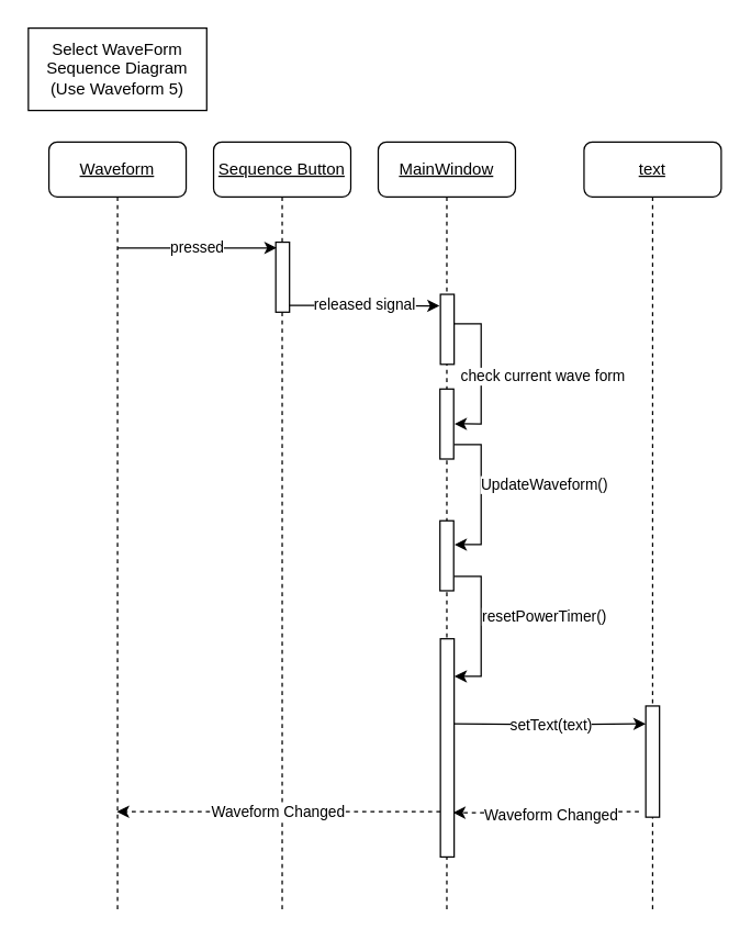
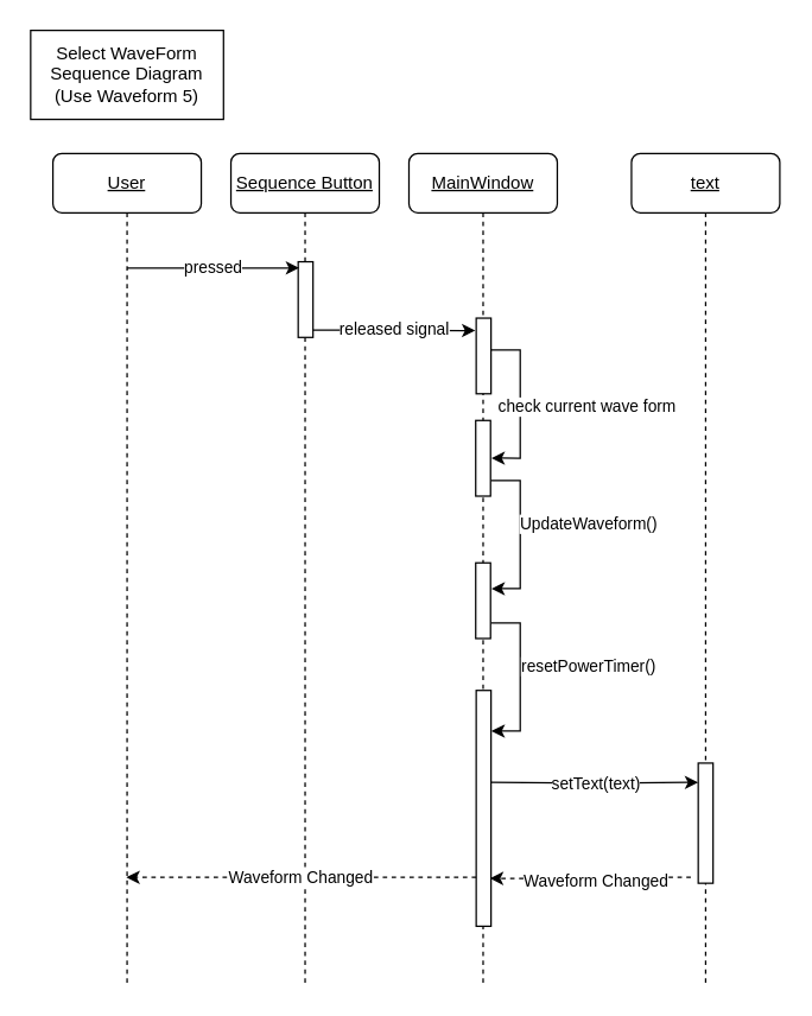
- <mxCell id="4" value="&lt;font face=&quot;Helvetica&quot;&gt;&lt;u&gt;Waveform&lt;/u&gt;&lt;/font&gt;" style="shape=umlLifeline;perimeter=lifelinePerimeter;whiteSpace=wrap;html=1;container=1;collapsible=0;recursiveResize=0;outlineConnect=0;rounded=1;shadow=0;comic=0;labelBackgroundColor=none;strokeWidth=1;fontFamily=Verdana;fontSize=12;align=center;" parent="1" vertex="1"><mxGeometry x="35" y="103" width="100" height="560" as="geometry" /></mxCell>
+ <mxCell id="4" value="&lt;font face=&quot;Helvetica&quot;&gt;&lt;u&gt;User&lt;/u&gt;&lt;/font&gt;" style="shape=umlLifeline;perimeter=lifelinePerimeter;whiteSpace=wrap;html=1;container=1;collapsible=0;recursiveResize=0;outlineConnect=0;rounded=1;shadow=0;comic=0;labelBackgroundColor=none;strokeWidth=1;fontFamily=Verdana;fontSize=12;align=center;" parent="1" vertex="1"><mxGeometry x="35" y="103" width="100" height="560" as="geometry" /></mxCell>
